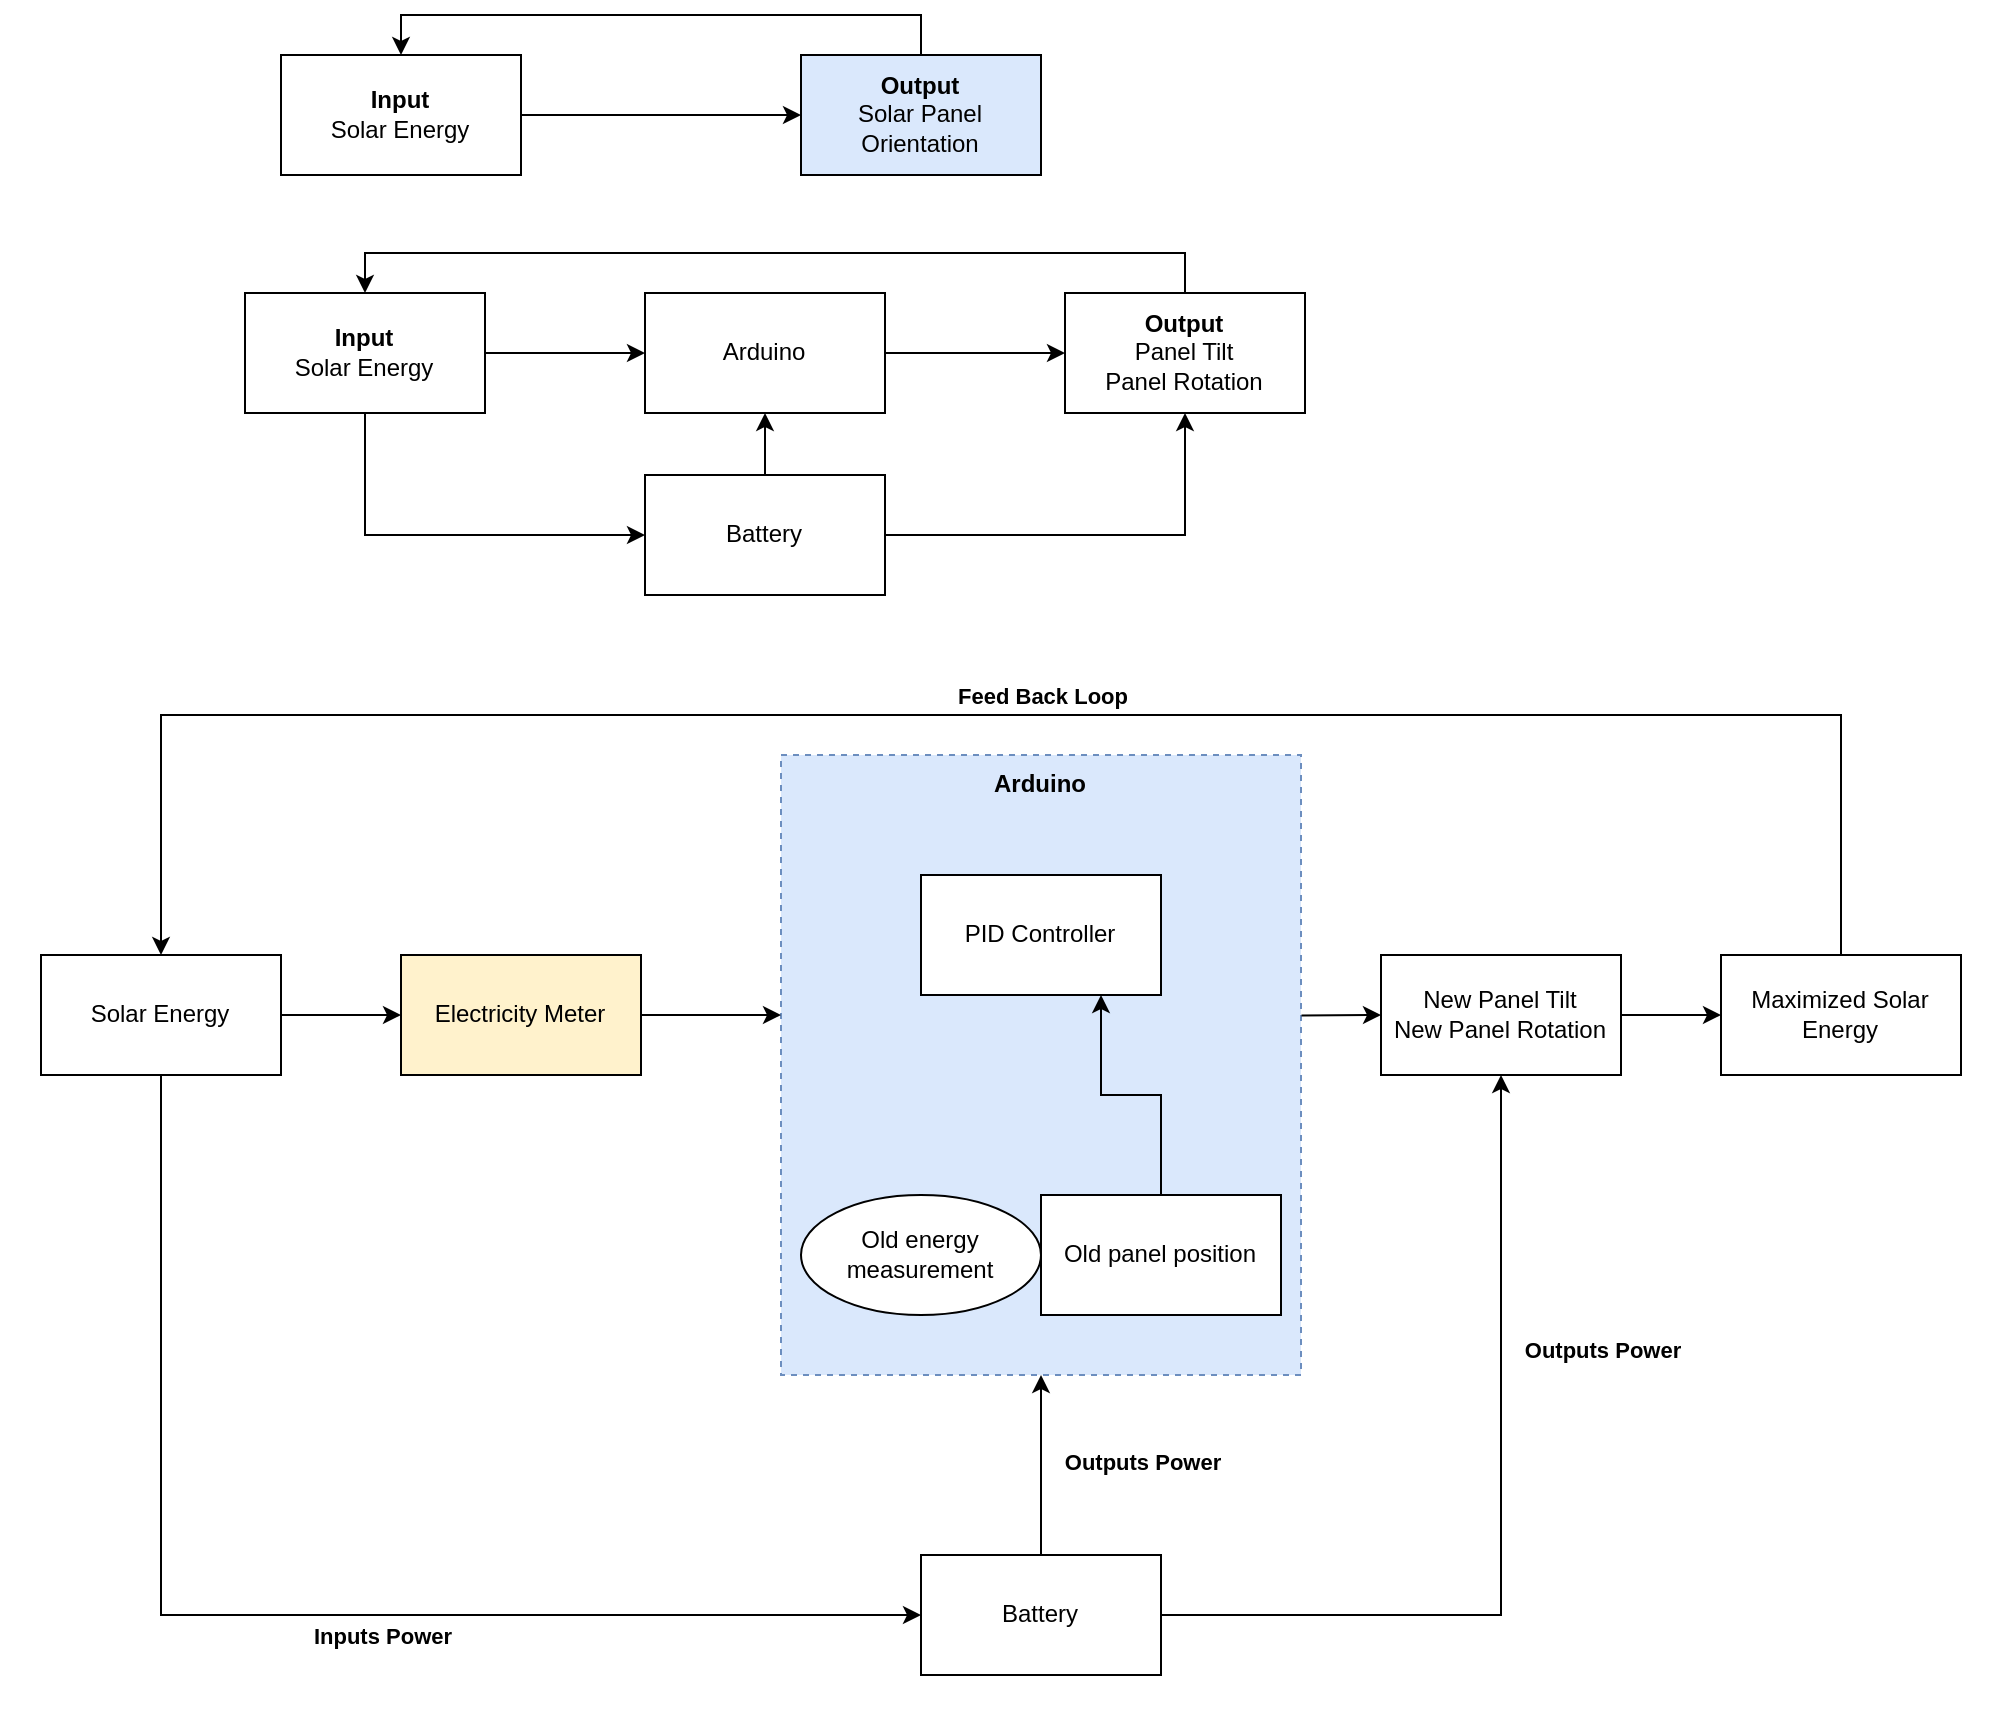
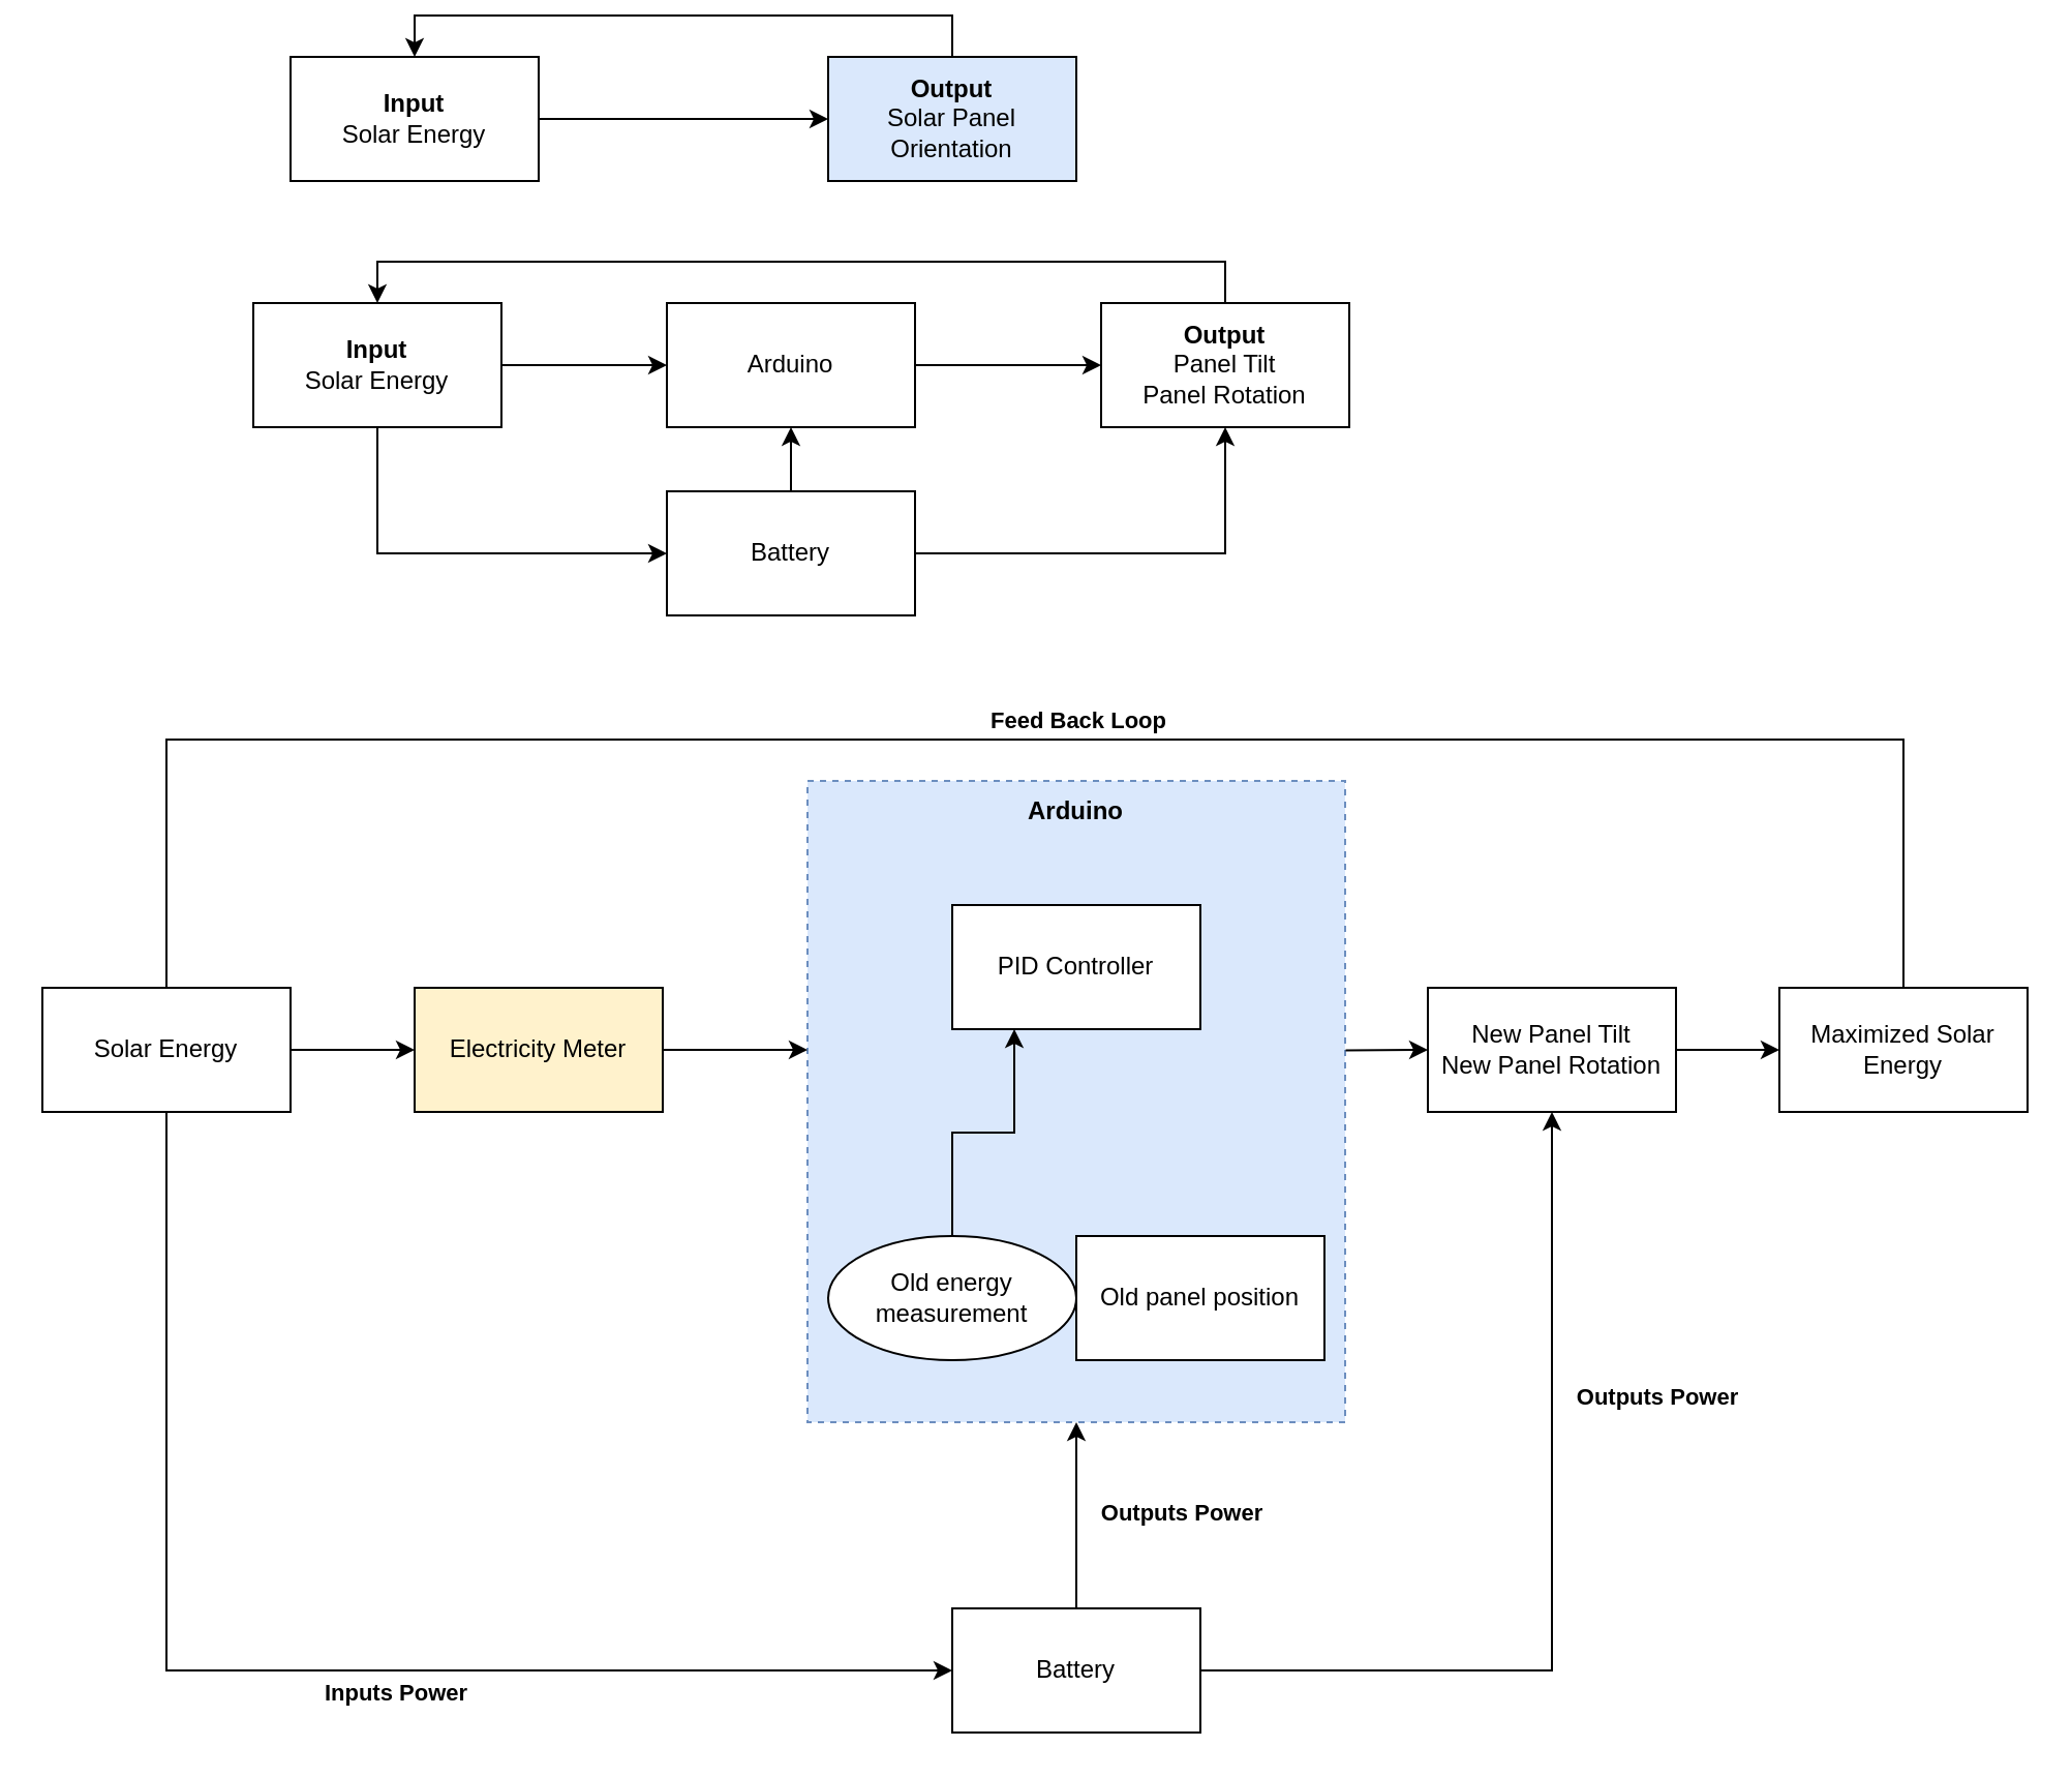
- <mxCell id="26" style="edgeStyle=orthogonalEdgeStyle;rounded=0;orthogonalLoop=1;jettySize=auto;html=1;exitX=0.5;exitY=0;exitDx=0;exitDy=0;entryX=0.5;entryY=0;entryDx=0;entryDy=0;strokeColor=#000000;" edge="1" parent="1" source="28" target="17"><mxGeometry relative="1" as="geometry"><Array as="points"><mxPoint x="920" y="350" /><mxPoint x="80" y="350" /></Array></mxGeometry></mxCell>
+ <mxCell id="26" style="edgeStyle=orthogonalEdgeStyle;rounded=0;orthogonalLoop=1;jettySize=auto;html=1;exitX=0.5;exitY=0;exitDx=0;exitDy=0;entryX=0.5;entryY=0;entryDx=0;entryDy=0;strokeColor=#000000;endArrow=none;" edge="1" parent="1" source="28" target="17"><mxGeometry relative="1" as="geometry"><Array as="points"><mxPoint x="920" y="350" /><mxPoint x="80" y="350" /></Array></mxGeometry></mxCell>
+ <mxCell id="34" style="edgeStyle=orthogonalEdgeStyle;rounded=0;orthogonalLoop=1;jettySize=auto;html=1;exitX=0.5;exitY=0;exitDx=0;exitDy=0;entryX=0.25;entryY=1;entryDx=0;entryDy=0;" edge="1" parent="1" source="35" target="18"><mxGeometry relative="1" as="geometry" /></mxCell>
- <mxCell id="32" style="edgeStyle=orthogonalEdgeStyle;rounded=0;orthogonalLoop=1;jettySize=auto;html=1;exitX=0.5;exitY=0;exitDx=0;exitDy=0;entryX=0.75;entryY=1;entryDx=0;entryDy=0;" edge="1" parent="1" source="33" target="18"><mxGeometry relative="1" as="geometry" /></mxCell>
